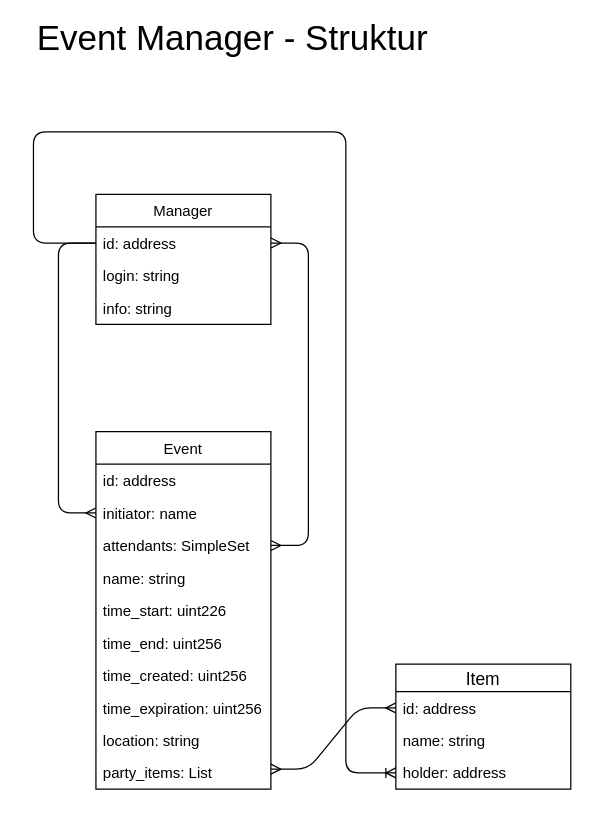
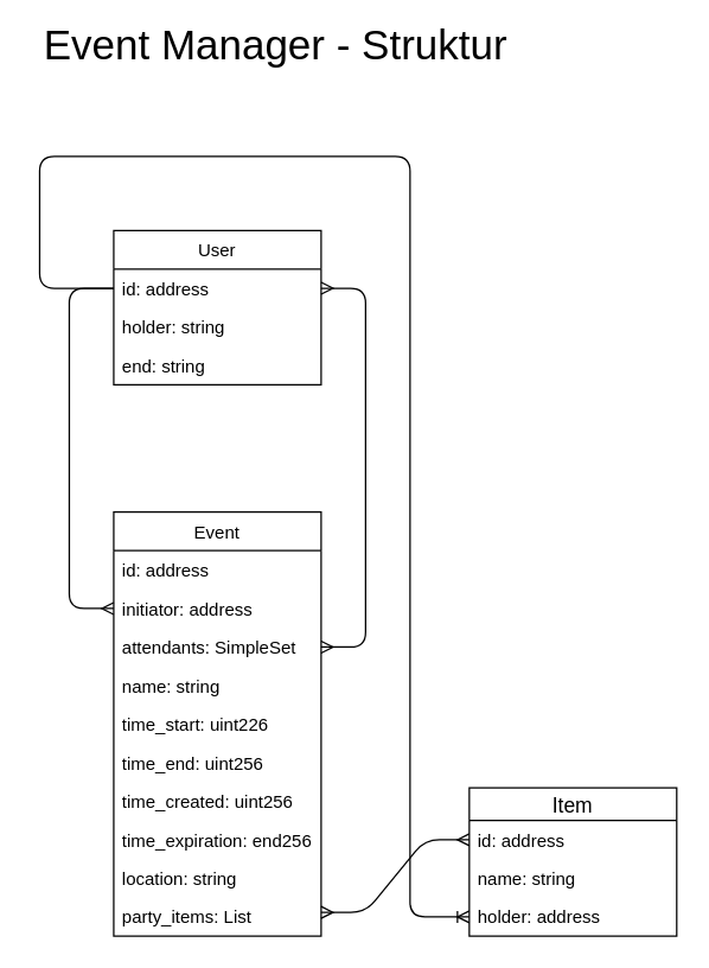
- <mxCell id="13" value="Manager" style="swimlane;fontStyle=0;childLayout=stackLayout;horizontal=1;startSize=26;fillColor=none;horizontalStack=0;resizeParent=1;resizeParentMax=0;resizeLast=0;collapsible=1;marginBottom=0;" vertex="1" parent="1"><mxGeometry x="76" y="155" width="140" height="104" as="geometry" /></mxCell>
+ <mxCell id="13" value="User" style="swimlane;fontStyle=0;childLayout=stackLayout;horizontal=1;startSize=26;fillColor=none;horizontalStack=0;resizeParent=1;resizeParentMax=0;resizeLast=0;collapsible=1;marginBottom=0;" vertex="1" parent="1"><mxGeometry x="76" y="155" width="140" height="104" as="geometry" /></mxCell>
- <mxCell id="15" value="login: string" style="text;strokeColor=none;fillColor=none;align=left;verticalAlign=top;spacingLeft=4;spacingRight=4;overflow=hidden;rotatable=0;points=[[0,0.5],[1,0.5]];portConstraint=eastwest;" vertex="1" parent="13"><mxGeometry y="52" width="140" height="26" as="geometry" /></mxCell>
+ <mxCell id="15" value="holder: string" style="text;strokeColor=none;fillColor=none;align=left;verticalAlign=top;spacingLeft=4;spacingRight=4;overflow=hidden;rotatable=0;points=[[0,0.5],[1,0.5]];portConstraint=eastwest;" vertex="1" parent="13"><mxGeometry y="52" width="140" height="26" as="geometry" /></mxCell>
- <mxCell id="16" value="info: string" style="text;strokeColor=none;fillColor=none;align=left;verticalAlign=top;spacingLeft=4;spacingRight=4;overflow=hidden;rotatable=0;points=[[0,0.5],[1,0.5]];portConstraint=eastwest;" vertex="1" parent="13"><mxGeometry y="78" width="140" height="26" as="geometry" /></mxCell>
+ <mxCell id="16" value="end: string" style="text;strokeColor=none;fillColor=none;align=left;verticalAlign=top;spacingLeft=4;spacingRight=4;overflow=hidden;rotatable=0;points=[[0,0.5],[1,0.5]];portConstraint=eastwest;" vertex="1" parent="13"><mxGeometry y="78" width="140" height="26" as="geometry" /></mxCell>
- <mxCell id="4" value="initiator: name" style="text;strokeColor=none;fillColor=none;align=left;verticalAlign=top;spacingLeft=4;spacingRight=4;overflow=hidden;rotatable=0;points=[[0,0.5],[1,0.5]];portConstraint=eastwest;" vertex="1" parent="2"><mxGeometry y="52" width="140" height="26" as="geometry" /></mxCell>
+ <mxCell id="4" value="initiator: address" style="text;strokeColor=none;fillColor=none;align=left;verticalAlign=top;spacingLeft=4;spacingRight=4;overflow=hidden;rotatable=0;points=[[0,0.5],[1,0.5]];portConstraint=eastwest;" vertex="1" parent="2"><mxGeometry y="52" width="140" height="26" as="geometry" /></mxCell>
- <mxCell id="10" value="time_expiration: uint256" style="text;strokeColor=none;fillColor=none;align=left;verticalAlign=top;spacingLeft=4;spacingRight=4;overflow=hidden;rotatable=0;points=[[0,0.5],[1,0.5]];portConstraint=eastwest;" vertex="1" parent="2"><mxGeometry y="208" width="140" height="26" as="geometry" /></mxCell>
+ <mxCell id="10" value="time_expiration: end256" style="text;strokeColor=none;fillColor=none;align=left;verticalAlign=top;spacingLeft=4;spacingRight=4;overflow=hidden;rotatable=0;points=[[0,0.5],[1,0.5]];portConstraint=eastwest;" vertex="1" parent="2"><mxGeometry y="208" width="140" height="26" as="geometry" /></mxCell>
